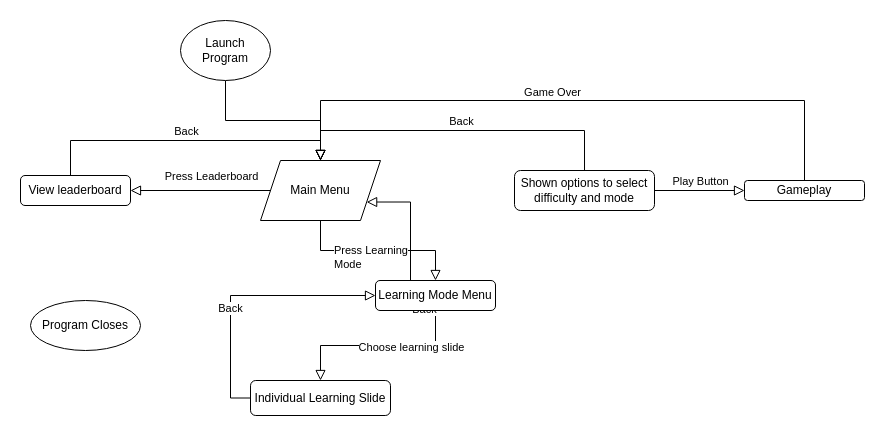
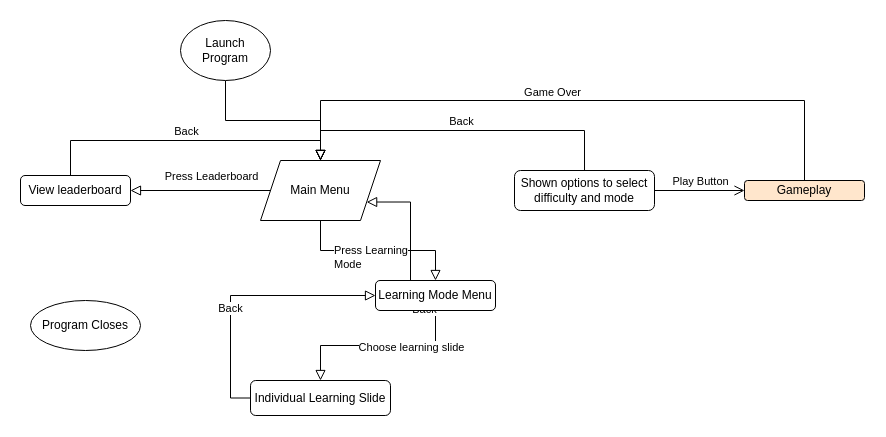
- <mxCell id="3" value="" style="edgeStyle=orthogonalEdgeStyle;rounded=0;orthogonalLoop=1;jettySize=auto;html=1;endArrow=block;endFill=0;endSize=8;" edge="1" parent="1" source="7" target="11"><mxGeometry relative="1" as="geometry" /></mxCell>
+ <mxCell id="3" value="" style="edgeStyle=orthogonalEdgeStyle;rounded=0;orthogonalLoop=1;jettySize=auto;html=1;endArrow=open;endFill=0;endSize=8;" edge="1" parent="1" source="7" target="11"><mxGeometry relative="1" as="geometry" /></mxCell>
- <mxCell id="11" value="Gameplay" style="whiteSpace=wrap;html=1;rounded=1;glass=0;strokeWidth=1;shadow=0;" vertex="1" parent="1"><mxGeometry x="744" y="180" width="120" height="20" as="geometry" /></mxCell>
+ <mxCell id="11" value="Gameplay" style="whiteSpace=wrap;html=1;rounded=1;glass=0;strokeWidth=1;shadow=0;fillColor=#ffe6cc;" vertex="1" parent="1"><mxGeometry x="744" y="180" width="120" height="20" as="geometry" /></mxCell>
